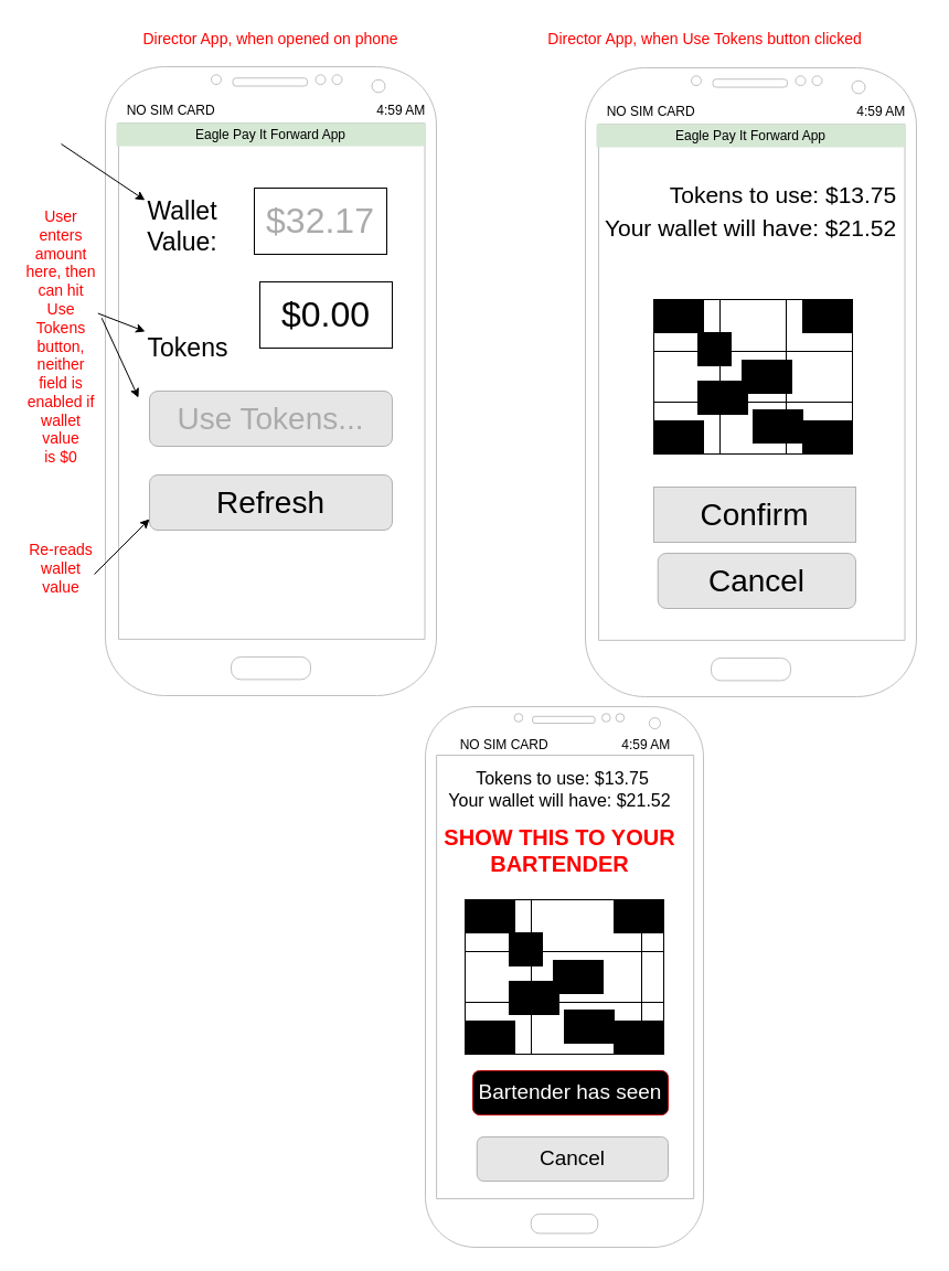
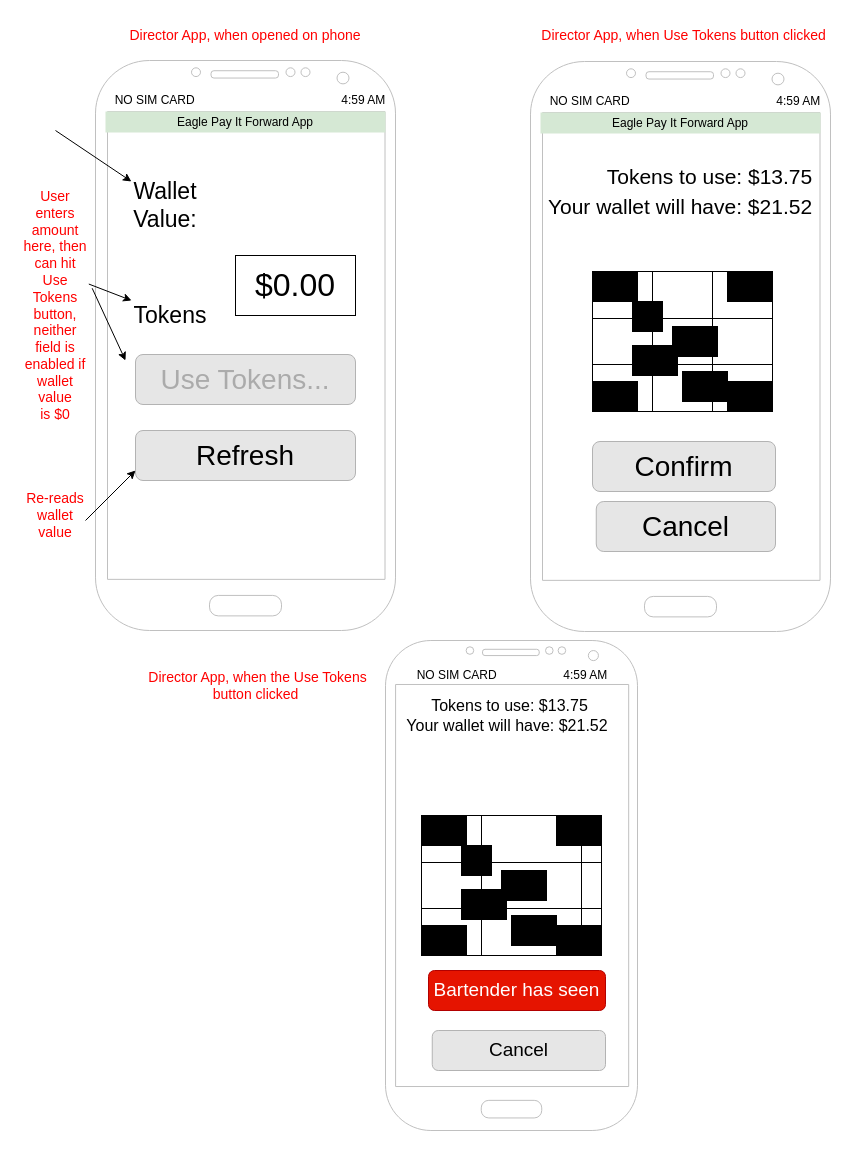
- <mxCell id="21" value="&lt;font color=&quot;#ff0000&quot;&gt;Director App, when Use Tokens button clicked&amp;nbsp;&lt;/font&gt;" style="text;html=1;strokeColor=none;fillColor=none;align=center;verticalAlign=middle;whiteSpace=wrap;rounded=0;fontSize=14;fontColor=#ABABAB;" vertex="1" parent="1"><mxGeometry x="487.5" y="20" width="305" height="30" as="geometry" /></mxCell>
+ <mxCell id="21" value="&lt;font color=&quot;#ff0000&quot;&gt;Director App, when Use Tokens button clicked&amp;nbsp;&lt;/font&gt;" style="text;html=1;strokeColor=none;fillColor=none;align=center;verticalAlign=middle;whiteSpace=wrap;rounded=0;fontSize=14;fontColor=#ABABAB;" vertex="1" parent="1"><mxGeometry x="532.5" width="305" height="30" as="geometry" y="20" /></mxCell>
- <mxCell id="4" value="&lt;font style=&quot;font-size: 32px;&quot;&gt;$32.17&lt;/font&gt;" style="rounded=0;whiteSpace=wrap;html=1;fontColor=#ABABAB;" vertex="1" parent="1"><mxGeometry x="230" y="170" width="120" height="60" as="geometry" /></mxCell>
- <mxCell id="45" value="&lt;font color=&quot;#000000&quot; style=&quot;font-size: 28px;&quot;&gt;Confirm&lt;/font&gt;" style="html=1;shadow=0;dashed=0;whiteSpace=wrap;fontSize=10;fillColor=#E6E6E6;align=center;strokeColor=#B3B3B3;fontColor=#333333;rounded=0;" vertex="1" parent="1"><mxGeometry x="592" y="441" width="183" height="50" as="geometry" /></mxCell>
+ <mxCell id="45" value="&lt;font color=&quot;#000000&quot; style=&quot;font-size: 28px;&quot;&gt;Confirm&lt;/font&gt;" style="rounded=1;html=1;shadow=0;dashed=0;whiteSpace=wrap;fontSize=10;fillColor=#E6E6E6;align=center;strokeColor=#B3B3B3;fontColor=#333333;" vertex="1" parent="1"><mxGeometry x="592" y="441" width="183" height="50" as="geometry" /></mxCell>
+ <mxCell id="49" value="&lt;font color=&quot;#ff0000&quot;&gt;Director App, when the Use Tokens button clicked&amp;nbsp;&lt;/font&gt;" style="text;html=1;strokeColor=none;fillColor=none;align=center;verticalAlign=middle;whiteSpace=wrap;rounded=0;fontSize=14;fontColor=#ABABAB;" vertex="1" parent="1"><mxGeometry x="130" y="670" width="255" height="30" as="geometry" /></mxCell>
- <mxCell id="51" value="&lt;font style=&quot;font-size: 16px;&quot;&gt;&lt;b style=&quot;font-size: 20px;&quot;&gt;&lt;font style=&quot;font-size: 20px;&quot; color=&quot;#ff0000&quot;&gt;SHOW THIS TO YOUR&lt;br&gt;BARTENDER&lt;/font&gt;&lt;/b&gt;&lt;br&gt;&lt;/font&gt;" style="text;html=1;strokeColor=none;fillColor=none;align=center;verticalAlign=middle;whiteSpace=wrap;rounded=0;" vertex="1" parent="1"><mxGeometry x="397" y="740" width="220" height="60" as="geometry" /></mxCell>
- <mxCell id="74" value="&lt;font style=&quot;font-size: 19px;&quot;&gt;Bartender has seen&lt;/font&gt;" style="rounded=1;html=1;shadow=0;dashed=0;whiteSpace=wrap;fontSize=10;fillColor=#000000;align=center;strokeColor=#B20000;fontColor=#ffffff;" vertex="1" parent="1"><mxGeometry x="428" y="970" width="177" height="40" as="geometry" /></mxCell>
+ <mxCell id="74" value="&lt;font style=&quot;font-size: 19px;&quot;&gt;Bartender has seen&lt;/font&gt;" style="rounded=1;html=1;shadow=0;dashed=0;whiteSpace=wrap;fontSize=10;fillColor=#e51400;align=center;strokeColor=#B20000;fontColor=#ffffff;" vertex="1" parent="1"><mxGeometry x="428" y="970" width="177" height="40" as="geometry" /></mxCell>
